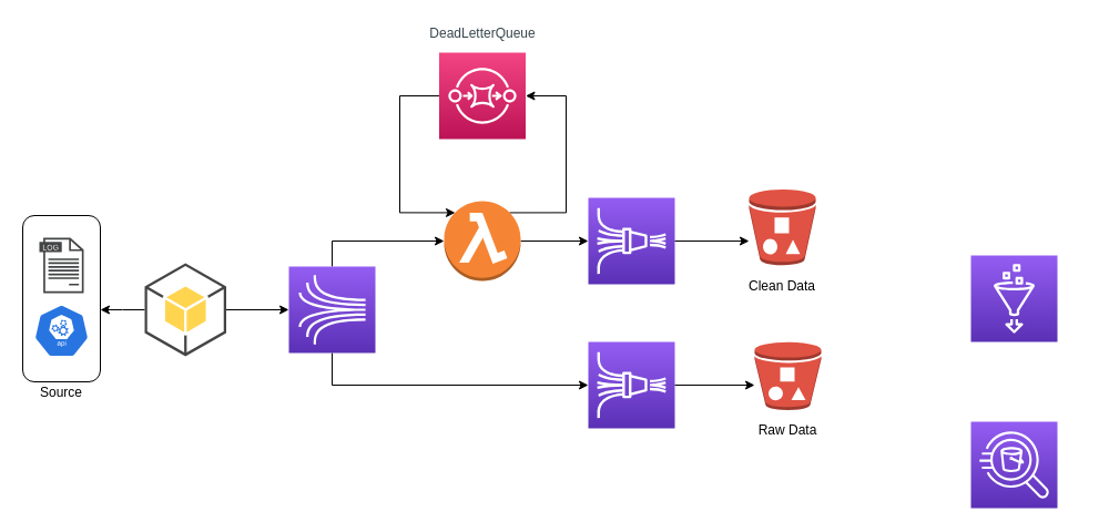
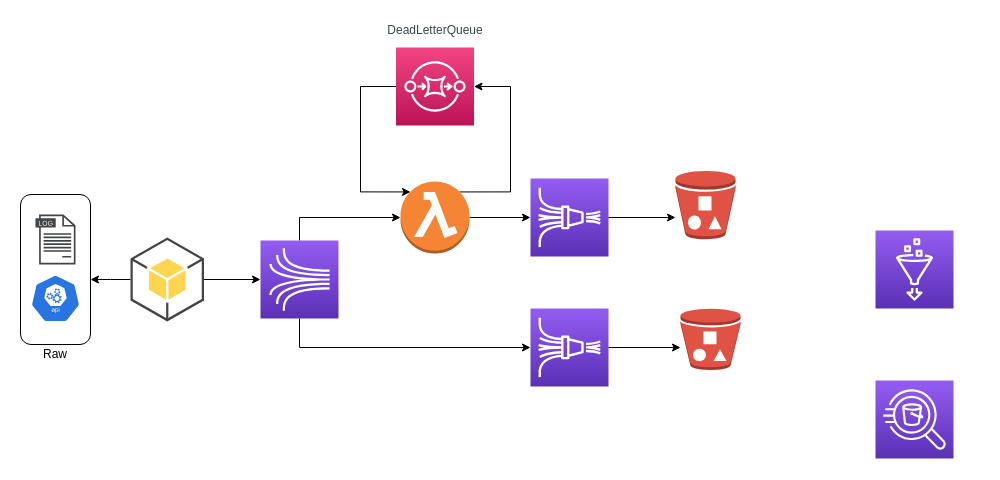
- <mxCell id="19" value="Clean Data" style="text;html=1;strokeColor=none;fillColor=none;align=center;verticalAlign=middle;whiteSpace=wrap;rounded=0;" parent="17" vertex="1"><mxGeometry y="68.526" width="70" height="22.284" as="geometry" /></mxCell>
- <mxCell id="29" value="Source" style="text;html=1;strokeColor=none;fillColor=none;align=center;verticalAlign=middle;whiteSpace=wrap;rounded=0;" parent="24" vertex="1"><mxGeometry x="15" y="150" width="40" height="20" as="geometry" /></mxCell>
+ <mxCell id="29" value="Raw" style="text;html=1;strokeColor=none;fillColor=none;align=center;verticalAlign=middle;whiteSpace=wrap;rounded=0;" parent="24" vertex="1"><mxGeometry x="15" y="150" width="40" height="20" as="geometry" /></mxCell>
- <mxCell id="16" value="Raw Data&lt;br&gt;" style="text;html=1;strokeColor=none;fillColor=none;align=center;verticalAlign=middle;whiteSpace=wrap;rounded=0;" parent="14" vertex="1"><mxGeometry x="2.25" y="70" width="55.5" height="20" as="geometry" /></mxCell>
